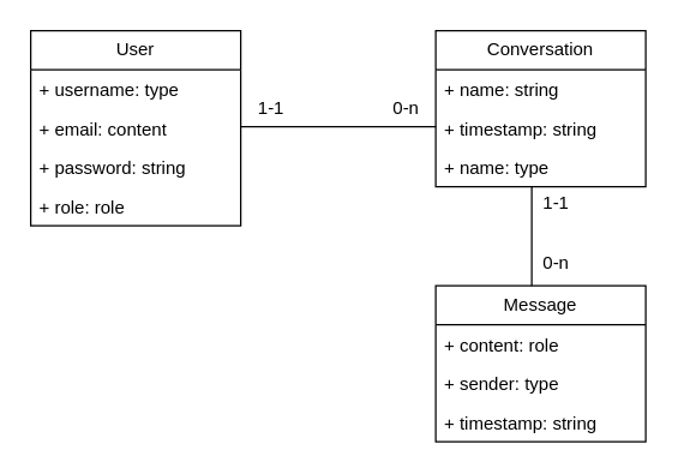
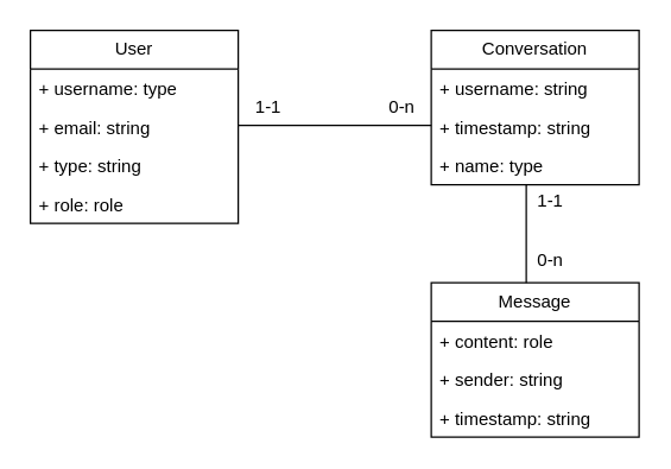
- <mxCell id="8" value="+ name: string" style="text;strokeColor=none;fillColor=none;align=left;verticalAlign=top;spacingLeft=4;spacingRight=4;overflow=hidden;rotatable=0;points=[[0,0.5],[1,0.5]];portConstraint=eastwest;whiteSpace=wrap;html=1;" vertex="1" parent="7"><mxGeometry y="26" width="140" height="26" as="geometry" /></mxCell>
+ <mxCell id="8" value="+ username: string" style="text;strokeColor=none;fillColor=none;align=left;verticalAlign=top;spacingLeft=4;spacingRight=4;overflow=hidden;rotatable=0;points=[[0,0.5],[1,0.5]];portConstraint=eastwest;whiteSpace=wrap;html=1;" vertex="1" parent="7"><mxGeometry y="26" width="140" height="26" as="geometry" /></mxCell>
- <mxCell id="4" value="+ email: content" style="text;strokeColor=none;fillColor=none;align=left;verticalAlign=top;spacingLeft=4;spacingRight=4;overflow=hidden;rotatable=0;points=[[0,0.5],[1,0.5]];portConstraint=eastwest;whiteSpace=wrap;html=1;" vertex="1" parent="2"><mxGeometry y="52" width="140" height="26" as="geometry" /></mxCell>
+ <mxCell id="4" value="+ email: string" style="text;strokeColor=none;fillColor=none;align=left;verticalAlign=top;spacingLeft=4;spacingRight=4;overflow=hidden;rotatable=0;points=[[0,0.5],[1,0.5]];portConstraint=eastwest;whiteSpace=wrap;html=1;" vertex="1" parent="2"><mxGeometry y="52" width="140" height="26" as="geometry" /></mxCell>
- <mxCell id="5" value="+ password: string" style="text;strokeColor=none;fillColor=none;align=left;verticalAlign=top;spacingLeft=4;spacingRight=4;overflow=hidden;rotatable=0;points=[[0,0.5],[1,0.5]];portConstraint=eastwest;whiteSpace=wrap;html=1;" vertex="1" parent="2"><mxGeometry y="78" width="140" height="26" as="geometry" /></mxCell>
+ <mxCell id="5" value="+ type: string" style="text;strokeColor=none;fillColor=none;align=left;verticalAlign=top;spacingLeft=4;spacingRight=4;overflow=hidden;rotatable=0;points=[[0,0.5],[1,0.5]];portConstraint=eastwest;whiteSpace=wrap;html=1;" vertex="1" parent="2"><mxGeometry y="78" width="140" height="26" as="geometry" /></mxCell>
- <mxCell id="16" value="+ sender: type" style="text;strokeColor=none;fillColor=none;align=left;verticalAlign=top;spacingLeft=4;spacingRight=4;overflow=hidden;rotatable=0;points=[[0,0.5],[1,0.5]];portConstraint=eastwest;whiteSpace=wrap;html=1;" vertex="1" parent="14"><mxGeometry y="52" width="140" height="26" as="geometry" /></mxCell>
+ <mxCell id="16" value="+ sender: string" style="text;strokeColor=none;fillColor=none;align=left;verticalAlign=top;spacingLeft=4;spacingRight=4;overflow=hidden;rotatable=0;points=[[0,0.5],[1,0.5]];portConstraint=eastwest;whiteSpace=wrap;html=1;" vertex="1" parent="14"><mxGeometry y="52" width="140" height="26" as="geometry" /></mxCell>
